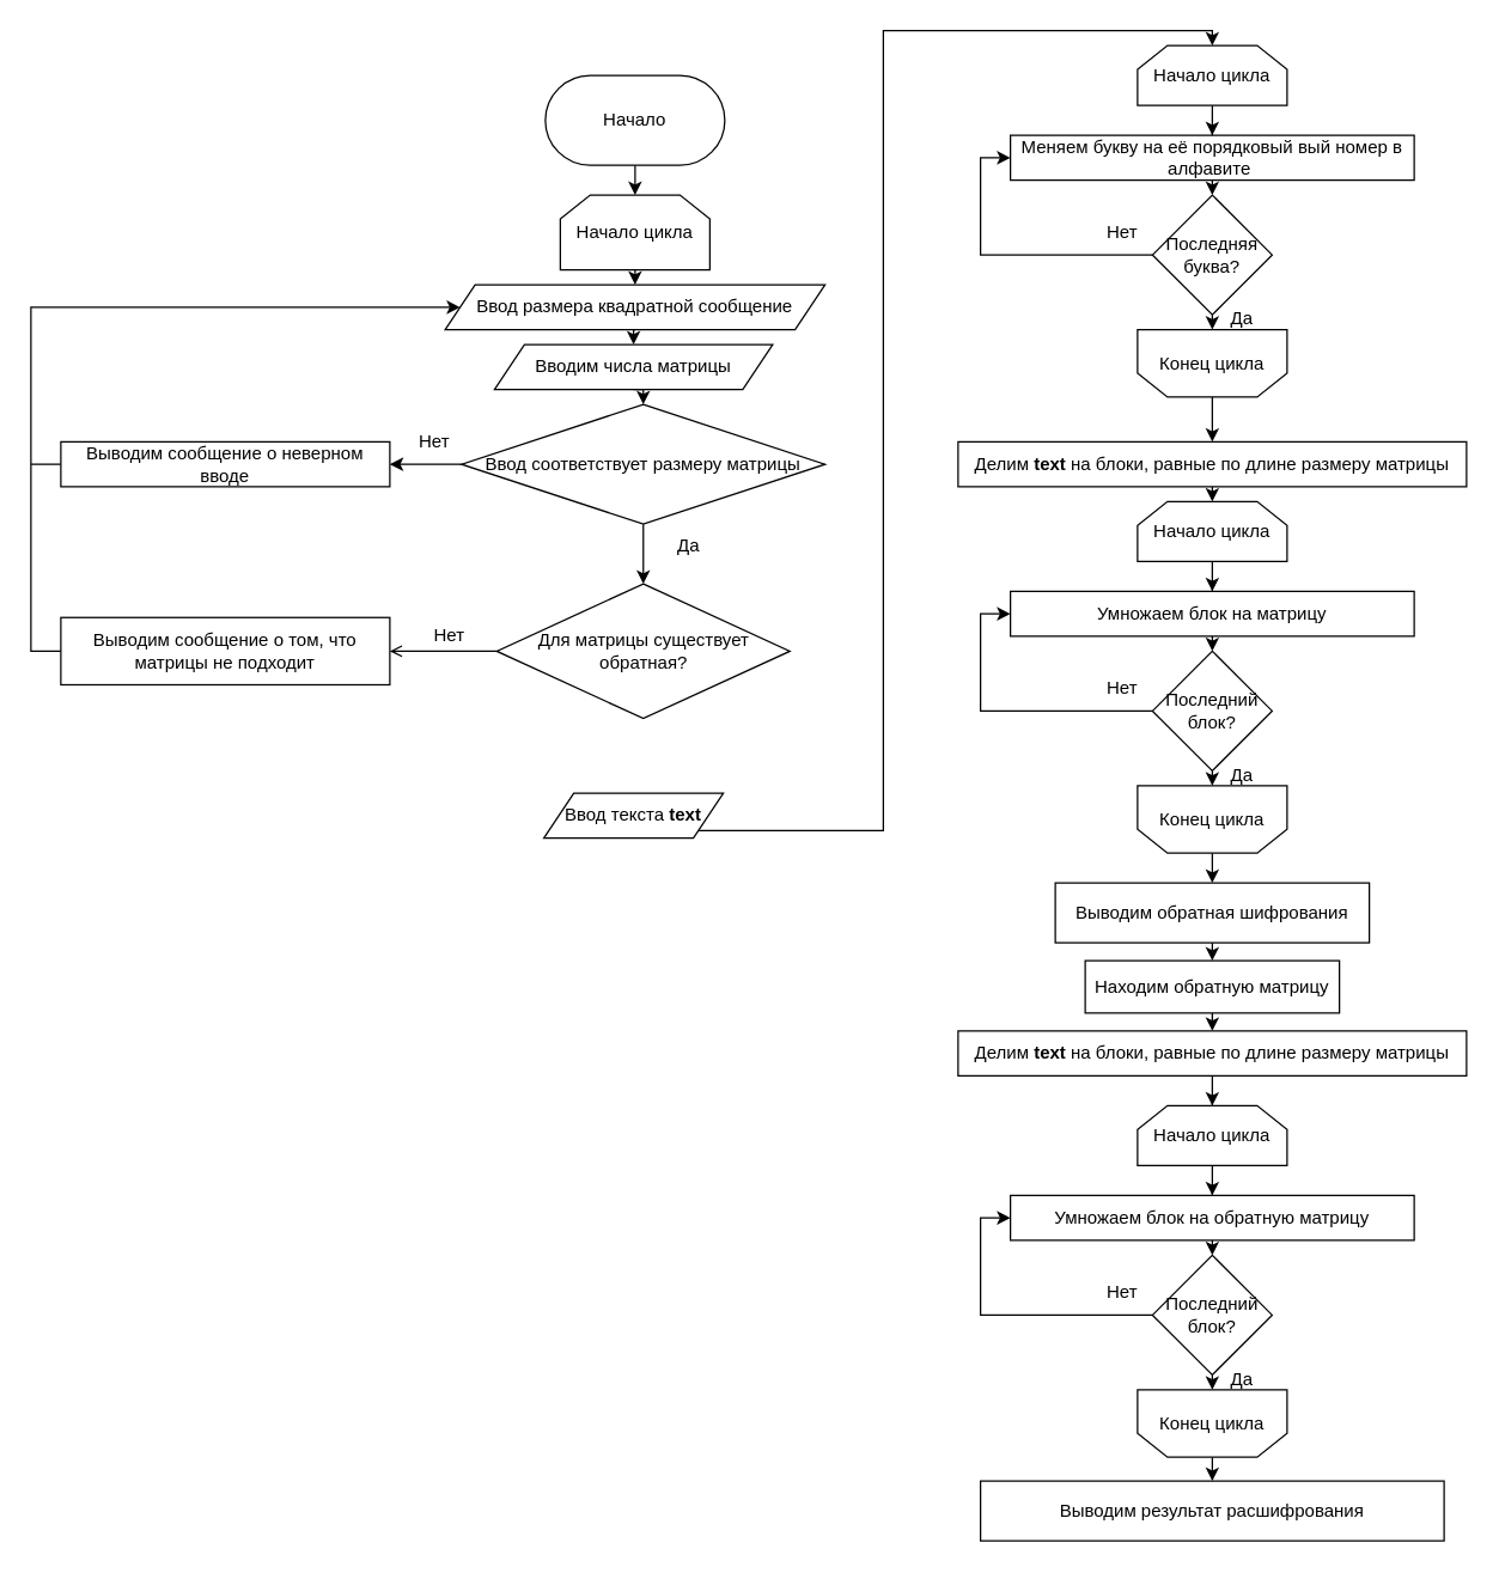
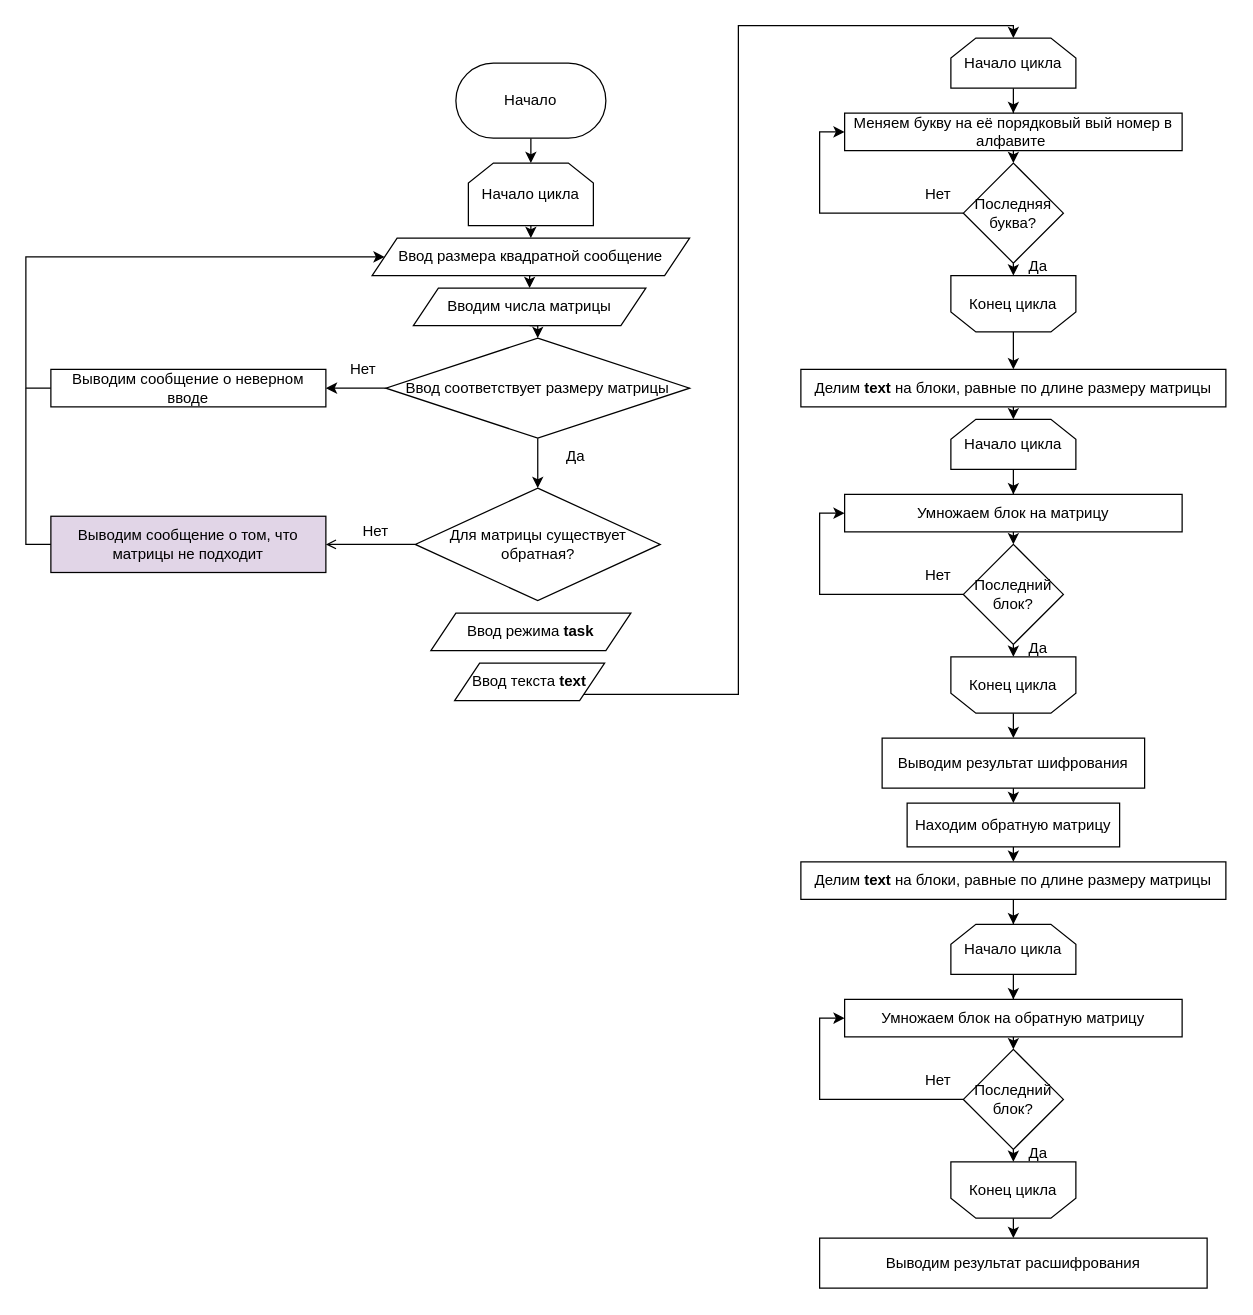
- <mxCell id="20" value="Выводим сообщение о том, что матрицы не подходит" style="rounded=0;whiteSpace=wrap;html=1;" parent="1" vertex="1"><mxGeometry x="40" y="412.5" width="220" height="45" as="geometry" /></mxCell>
+ <mxCell id="20" value="Выводим сообщение о том, что матрицы не подходит" style="rounded=0;whiteSpace=wrap;html=1;fillColor=#e1d5e7;" parent="1" vertex="1"><mxGeometry x="40" y="412.5" width="220" height="45" as="geometry" /></mxCell>
+ <mxCell id="22" value="Ввод режима &lt;b&gt;task&lt;/b&gt;" style="shape=parallelogram;perimeter=parallelogramPerimeter;whiteSpace=wrap;html=1;fixedSize=1;" parent="1" vertex="1"><mxGeometry x="344" y="490" width="160" height="30" as="geometry" /></mxCell>
- <mxCell id="28" value="Выводим обратная шифрования" style="rounded=0;whiteSpace=wrap;html=1;" parent="1" vertex="1"><mxGeometry x="705" y="590" width="210" height="40" as="geometry" /></mxCell>
+ <mxCell id="28" value="Выводим результат шифрования" style="rounded=0;whiteSpace=wrap;html=1;" parent="1" vertex="1"><mxGeometry x="705" y="590" width="210" height="40" as="geometry" /></mxCell>
